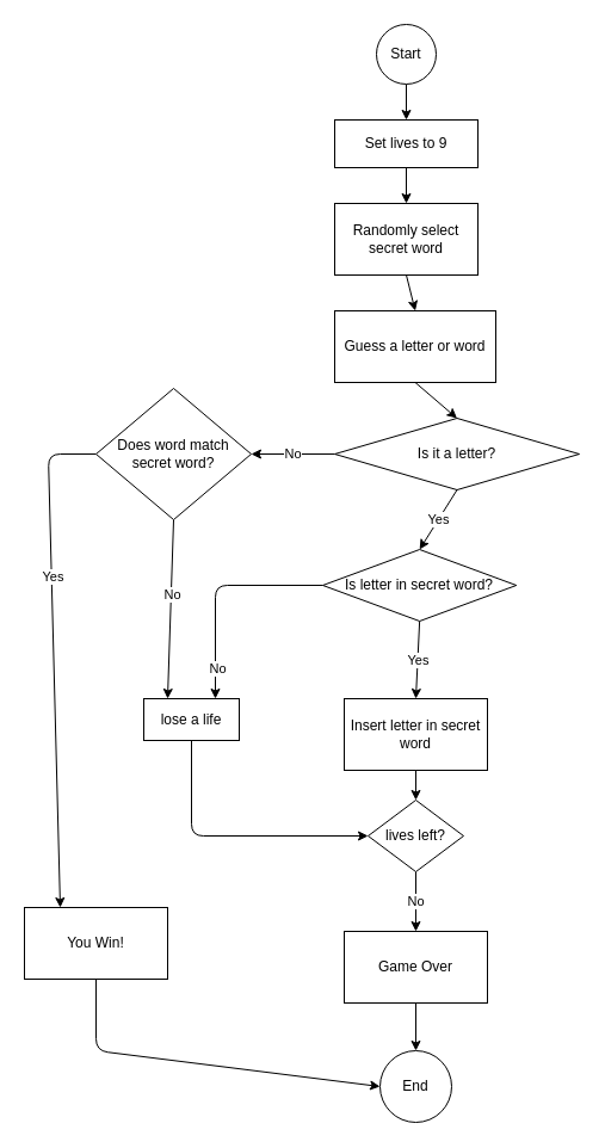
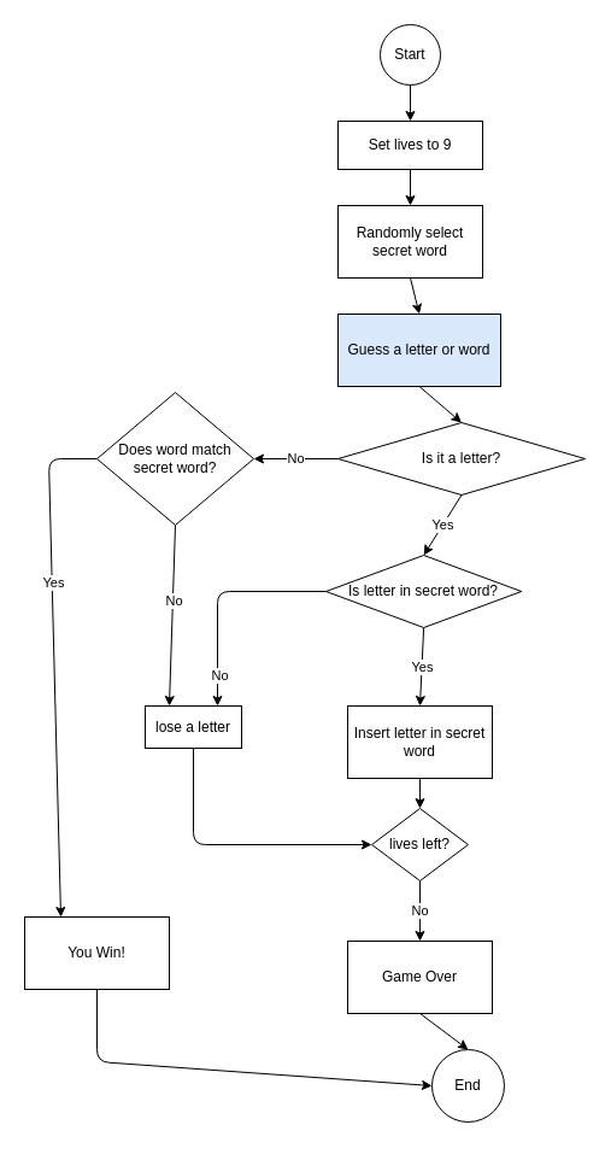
- <mxCell id="9" value="Guess a letter or word" style="rounded=0;whiteSpace=wrap;html=1;" parent="1" vertex="1"><mxGeometry x="280" y="260" width="135" height="60" as="geometry" /></mxCell>
+ <mxCell id="9" value="Guess a letter or word" style="rounded=0;whiteSpace=wrap;html=1;fillColor=#dae8fc;" parent="1" vertex="1"><mxGeometry x="280" y="260" width="135" height="60" as="geometry" /></mxCell>
- <mxCell id="26" value="lose a life" style="rounded=0;whiteSpace=wrap;html=1;" parent="1" vertex="1"><mxGeometry x="120" y="585" width="80" height="35" as="geometry" /></mxCell>
+ <mxCell id="26" value="lose a letter" style="rounded=0;whiteSpace=wrap;html=1;" parent="1" vertex="1"><mxGeometry x="120" y="585" width="80" height="35" as="geometry" /></mxCell>
- <mxCell id="24" value="End" style="ellipse;whiteSpace=wrap;html=1;aspect=fixed;" parent="1" vertex="1"><mxGeometry x="318" y="880" width="60" height="60" as="geometry" /></mxCell>
+ <mxCell id="24" value="End" style="ellipse;whiteSpace=wrap;html=1;aspect=fixed;" parent="1" vertex="1"><mxGeometry x="358" y="870" width="60" height="60" as="geometry" /></mxCell>
